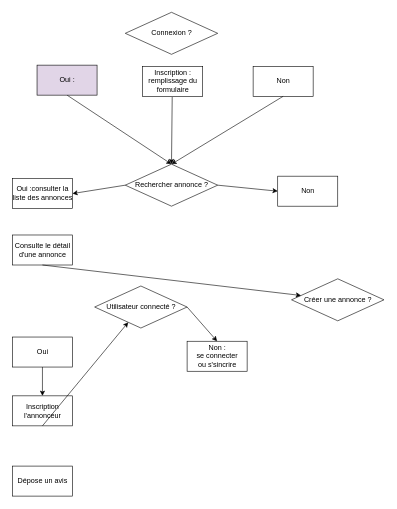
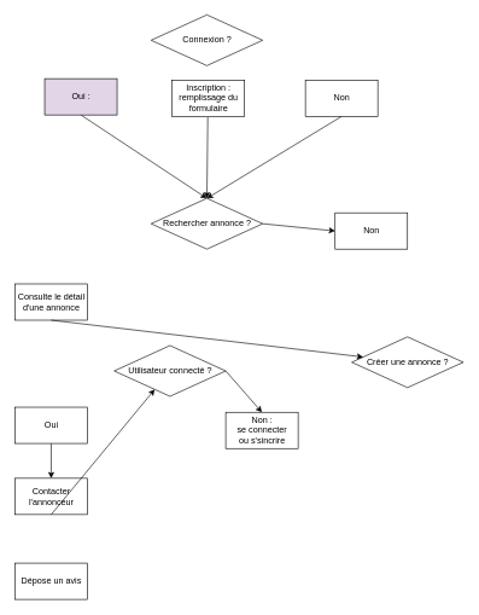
- <mxCell id="18" value="" style="endArrow=classic;html=1;strokeColor=#000000;fontColor=#000000;exitX=0;exitY=0.5;exitDx=0;exitDy=0;entryX=1;entryY=0.5;entryDx=0;entryDy=0;" edge="1" parent="1" source="12" target="13"><mxGeometry width="50" height="50" relative="1" as="geometry"><mxPoint x="322" y="412" as="sourcePoint" /><mxPoint x="372" y="362" as="targetPoint" /></mxGeometry></mxCell>
- <mxCell id="13" value="&lt;font color=&quot;#000000&quot;&gt;Oui :consulter la &lt;br&gt;liste des annonces&lt;/font&gt;" style="html=1;dashed=0;whitespace=wrap;fillColor=#FFFFFF;strokeColor=#000000;" vertex="1" parent="1"><mxGeometry x="20" y="297" width="100" height="50" as="geometry" /></mxCell>
- <mxCell id="4" value="&lt;font color=&quot;#000000&quot;&gt;Inscription&lt;br&gt;l'annonceur&lt;/font&gt;" style="html=1;dashed=0;whitespace=wrap;fillColor=#FFFFFF;strokeColor=#000000;" vertex="1" parent="1"><mxGeometry x="20" y="659" width="100" height="50" as="geometry" /></mxCell>
+ <mxCell id="4" value="&lt;font color=&quot;#000000&quot;&gt;Contacter&lt;br&gt;l'annonceur&lt;/font&gt;" style="html=1;dashed=0;whitespace=wrap;fillColor=#FFFFFF;strokeColor=#000000;" vertex="1" parent="1"><mxGeometry x="20" y="659" width="100" height="50" as="geometry" /></mxCell>
